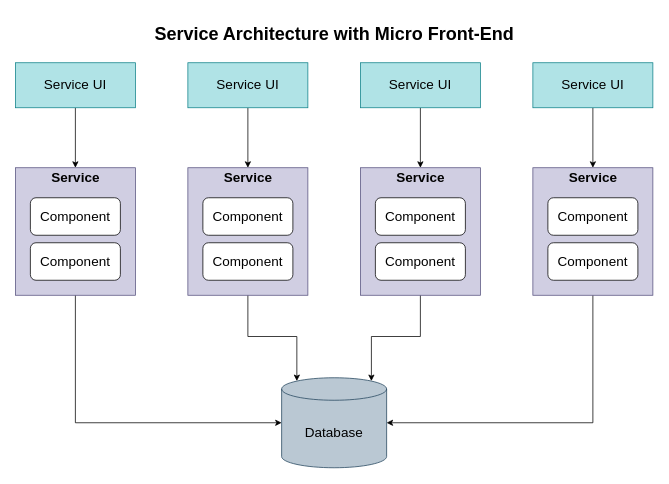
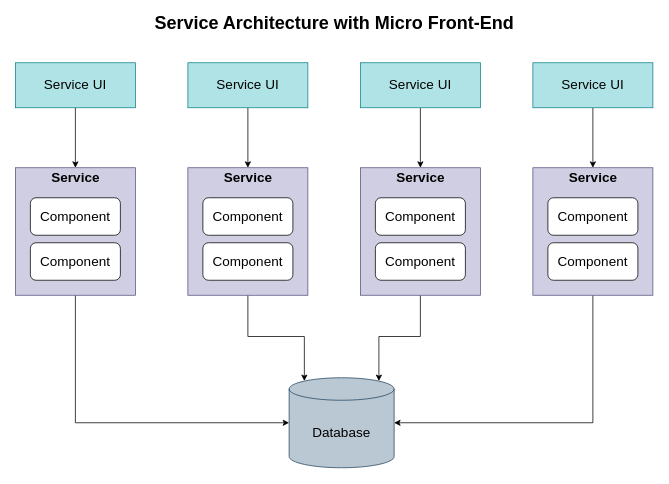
- <mxCell id="31" value="&lt;font style=&quot;font-size: 24px&quot;&gt;&lt;b&gt;Service Architecture with Micro Front-End&lt;/b&gt;&lt;/font&gt;" style="text;html=1;align=center;verticalAlign=middle;resizable=0;points=[];autosize=1;strokeColor=none;" vertex="1" parent="1"><mxGeometry x="200" y="35" width="490" height="20" as="geometry" /></mxCell>
+ <mxCell id="31" value="&lt;font style=&quot;font-size: 24px&quot;&gt;&lt;b&gt;Service Architecture with Micro Front-End&lt;/b&gt;&lt;/font&gt;" style="text;html=1;align=center;verticalAlign=middle;resizable=0;points=[];autosize=1;strokeColor=none;" vertex="1" parent="1"><mxGeometry x="200" y="20" width="490" height="20" as="geometry" /></mxCell>
- <mxCell id="2" value="&lt;font style=&quot;font-size: 18px&quot;&gt;Database&lt;/font&gt;" style="shape=cylinder3;whiteSpace=wrap;html=1;boundedLbl=1;backgroundOutline=1;size=15;fillColor=#bac8d3;strokeColor=#23445d;" vertex="1" parent="1"><mxGeometry x="375" y="503" width="140" height="120" as="geometry" /></mxCell>
+ <mxCell id="2" value="&lt;font style=&quot;font-size: 18px&quot;&gt;Database&lt;/font&gt;" style="shape=cylinder3;whiteSpace=wrap;html=1;boundedLbl=1;backgroundOutline=1;size=15;fillColor=#bac8d3;strokeColor=#23445d;" vertex="1" parent="1"><mxGeometry x="385" y="503" width="140" height="120" as="geometry" /></mxCell>
